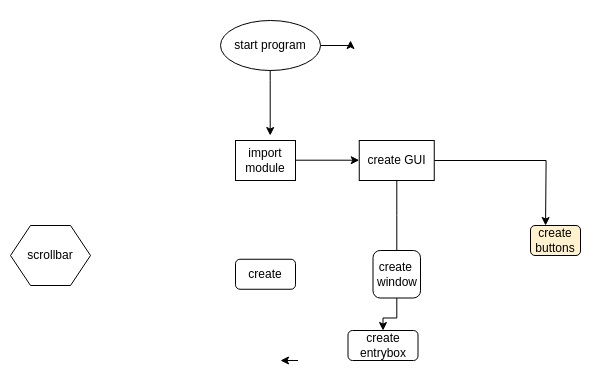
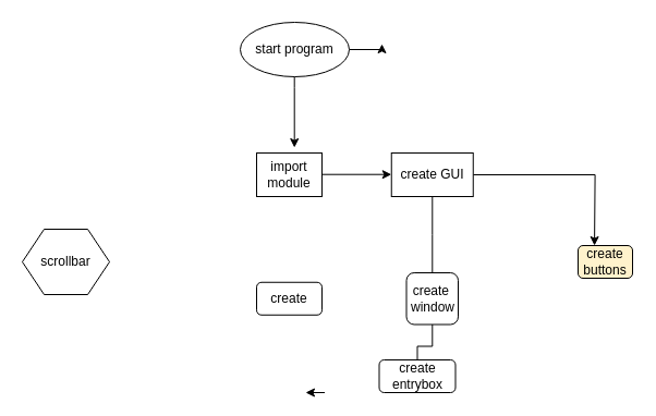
- <mxCell id="12" value="scrollbar" style="shape=hexagon;perimeter=hexagonPerimeter2;whiteSpace=wrap;html=1;fixedSize=1;" parent="1" vertex="1"><mxGeometry x="10" y="225" width="80" height="60" as="geometry" /></mxCell>
+ <mxCell id="12" value="scrollbar" style="shape=hexagon;perimeter=hexagonPerimeter2;whiteSpace=wrap;html=1;fixedSize=1;" parent="1" vertex="1"><mxGeometry x="20" y="210" width="80" height="60" as="geometry" /></mxCell>
- <mxCell id="7" value="" style="edgeStyle=orthogonalEdgeStyle;rounded=0;orthogonalLoop=1;jettySize=auto;html=1;" parent="1" source="8" target="9" edge="1"><mxGeometry relative="1" as="geometry" /></mxCell>
+ <mxCell id="7" value="" style="edgeStyle=orthogonalEdgeStyle;rounded=0;orthogonalLoop=1;jettySize=auto;html=1;endArrow=none;" parent="1" source="8" target="9" edge="1"><mxGeometry relative="1" as="geometry" /></mxCell>
